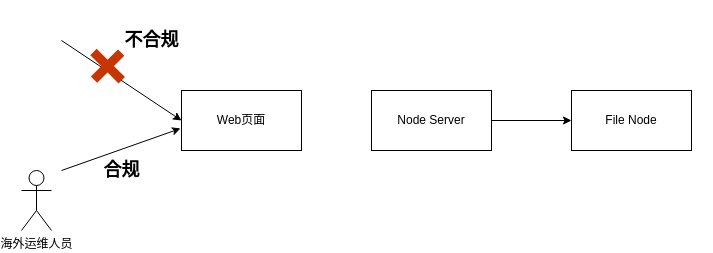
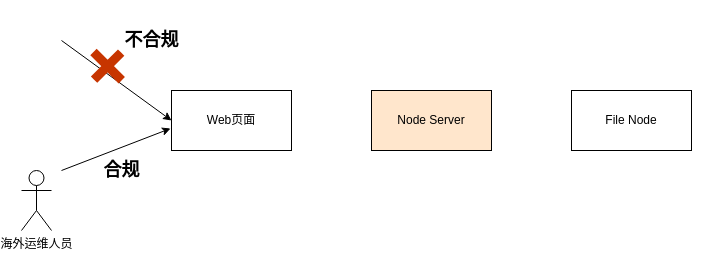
- <mxCell id="5" value="Web页面" style="rounded=0;whiteSpace=wrap;html=1;" vertex="1" parent="1"><mxGeometry x="180" y="90" width="120" height="60" as="geometry" /></mxCell>
+ <mxCell id="5" value="Web页面" style="rounded=0;whiteSpace=wrap;html=1;" vertex="1" parent="1"><mxGeometry x="170" y="90" width="120" height="60" as="geometry" /></mxCell>
- <mxCell id="3" value="Node Server" style="rounded=0;whiteSpace=wrap;html=1;" vertex="1" parent="1"><mxGeometry x="370" y="90" width="120" height="60" as="geometry" /></mxCell>
+ <mxCell id="3" value="Node Server" style="rounded=0;whiteSpace=wrap;html=1;fillColor=#ffe6cc;" vertex="1" parent="1"><mxGeometry x="370" y="90" width="120" height="60" as="geometry" /></mxCell>
- <mxCell id="2" style="edgeStyle=orthogonalEdgeStyle;rounded=0;orthogonalLoop=1;jettySize=auto;html=1;exitX=1;exitY=0.5;exitDx=0;exitDy=0;entryX=0;entryY=0.5;entryDx=0;entryDy=0;" edge="1" parent="1" source="3" target="4"><mxGeometry relative="1" as="geometry" /></mxCell>
